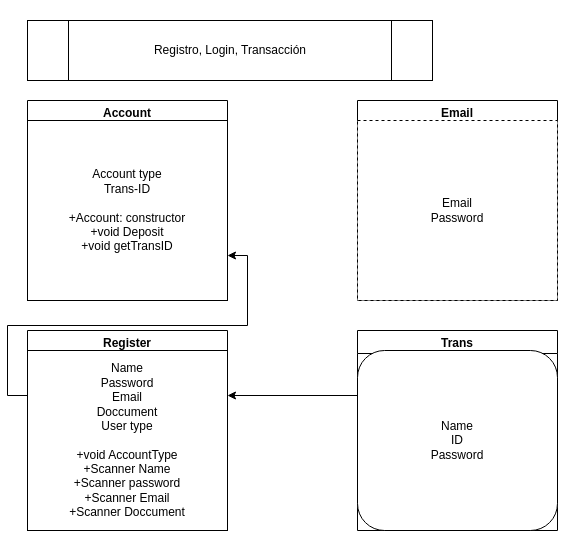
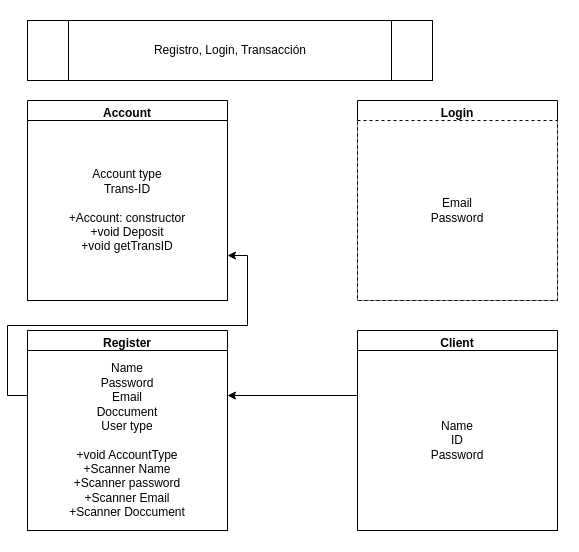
- <mxCell id="6" value="Email" style="swimlane;" vertex="1" parent="1"><mxGeometry x="350" y="100" width="200" height="200" as="geometry" /></mxCell>
+ <mxCell id="6" value="Login" style="swimlane;" vertex="1" parent="1"><mxGeometry x="350" y="100" width="200" height="200" as="geometry" /></mxCell>
- <mxCell id="2" value="Trans" style="swimlane;" vertex="1" parent="1"><mxGeometry x="350" y="330" width="200" height="200" as="geometry" /></mxCell>
+ <mxCell id="2" value="Client" style="swimlane;" vertex="1" parent="1"><mxGeometry x="350" y="330" width="200" height="200" as="geometry" /></mxCell>
- <mxCell id="3" value="Name&lt;br&gt;ID&lt;br&gt;Password" style="whiteSpace=wrap;html=1;rounded=1;" vertex="1" parent="2"><mxGeometry y="20" width="200" height="180" as="geometry" /></mxCell>
+ <mxCell id="3" value="Name&lt;br&gt;ID&lt;br&gt;Password" style="whiteSpace=wrap;html=1;" vertex="1" parent="2"><mxGeometry y="20" width="200" height="180" as="geometry" /></mxCell>
